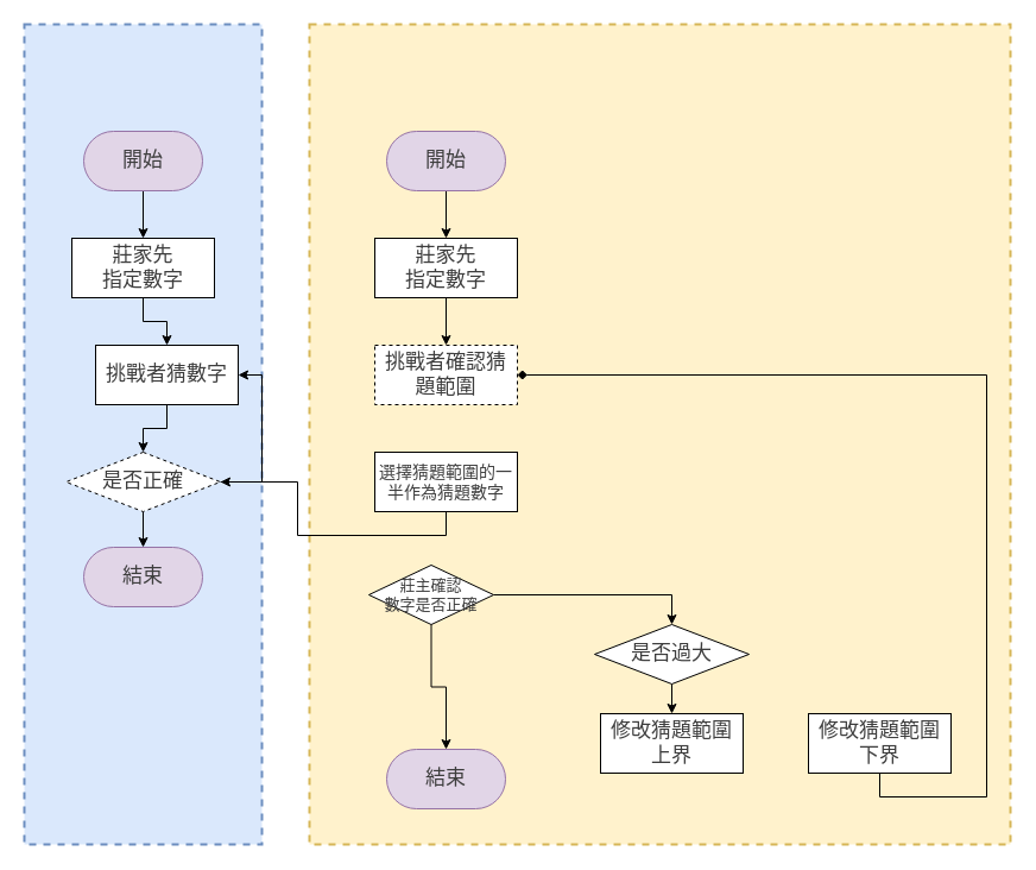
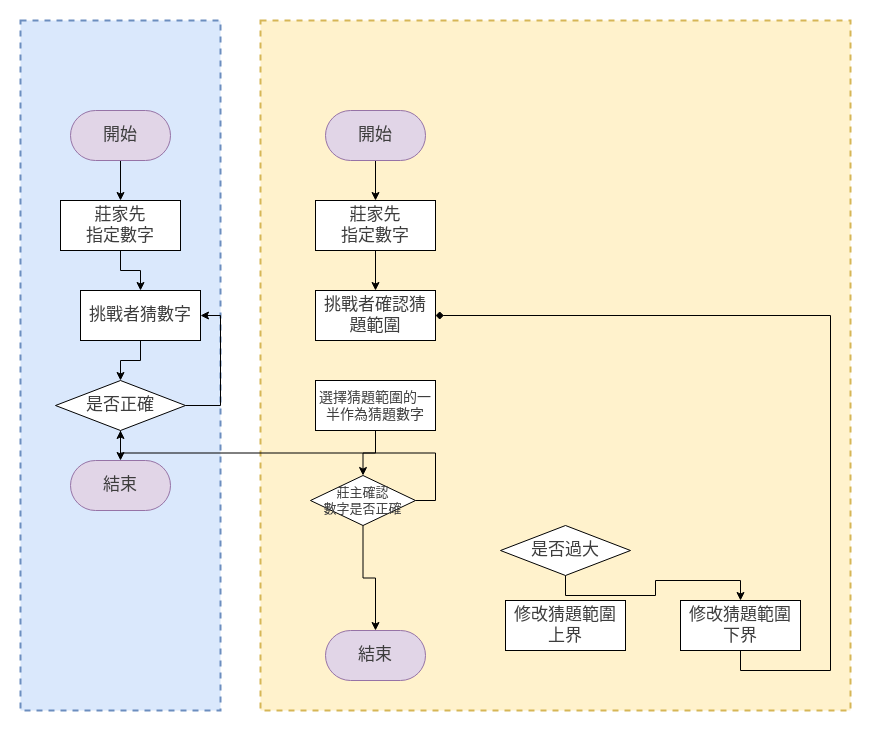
- <mxCell id="22" value="挑戰者確認猜題範圍" style="rounded=0;whiteSpace=wrap;html=1;fontSize=17;fontColor=#3D3D3D;dashed=1;" vertex="1" parent="1"><mxGeometry x="315" y="290" width="120" height="50" as="geometry" /></mxCell>
+ <mxCell id="22" value="挑戰者確認猜題範圍" style="rounded=0;whiteSpace=wrap;html=1;fontSize=17;fontColor=#3D3D3D;" vertex="1" parent="1"><mxGeometry x="315" y="290" width="120" height="50" as="geometry" /></mxCell>
- <mxCell id="11" value="是否正確" style="rhombus;whiteSpace=wrap;html=1;fontSize=17;fontColor=#3D3D3D;dashed=1;" vertex="1" parent="1"><mxGeometry x="55" y="380" width="130" height="50" as="geometry" /></mxCell>
+ <mxCell id="11" value="是否正確" style="rhombus;whiteSpace=wrap;html=1;fontSize=17;fontColor=#3D3D3D;" vertex="1" parent="1"><mxGeometry x="55" y="380" width="130" height="50" as="geometry" /></mxCell>
- <mxCell id="28" style="edgeStyle=orthogonalEdgeStyle;rounded=0;orthogonalLoop=1;jettySize=auto;html=1;exitX=0.5;exitY=1;exitDx=0;exitDy=0;fontSize=14;fontColor=#3D3D3D;" edge="1" parent="1" source="29" target="11"><mxGeometry relative="1" as="geometry" /></mxCell>
+ <mxCell id="28" style="edgeStyle=orthogonalEdgeStyle;rounded=0;orthogonalLoop=1;jettySize=auto;html=1;exitX=0.5;exitY=1;exitDx=0;exitDy=0;entryX=0.5;entryY=0;entryDx=0;entryDy=0;fontSize=14;fontColor=#3D3D3D;" edge="1" parent="1" source="29" target="21"><mxGeometry relative="1" as="geometry" /></mxCell>
- <mxCell id="20" style="edgeStyle=orthogonalEdgeStyle;rounded=0;orthogonalLoop=1;jettySize=auto;html=1;exitX=1;exitY=0.5;exitDx=0;exitDy=0;entryX=0.5;entryY=0;entryDx=0;entryDy=0;fontSize=13;fontColor=#3D3D3D;" edge="1" parent="1" source="21" target="24"><mxGeometry relative="1" as="geometry" /></mxCell>
+ <mxCell id="20" style="edgeStyle=orthogonalEdgeStyle;rounded=0;orthogonalLoop=1;jettySize=auto;html=1;exitX=1;exitY=0.5;exitDx=0;exitDy=0;fontSize=13;fontColor=#3D3D3D;" edge="1" parent="1" source="21" target="11"><mxGeometry relative="1" as="geometry" /></mxCell>
- <mxCell id="23" style="edgeStyle=orthogonalEdgeStyle;rounded=0;orthogonalLoop=1;jettySize=auto;html=1;exitX=0.5;exitY=1;exitDx=0;exitDy=0;entryX=0.5;entryY=0;entryDx=0;entryDy=0;fontSize=13;fontColor=#3D3D3D;" edge="1" parent="1" source="24" target="25"><mxGeometry relative="1" as="geometry" /></mxCell>
+ <mxCell id="23" style="edgeStyle=orthogonalEdgeStyle;rounded=0;orthogonalLoop=1;jettySize=auto;html=1;exitX=0.5;exitY=1;exitDx=0;exitDy=0;fontSize=13;fontColor=#3D3D3D;" edge="1" parent="1" source="24" target="27"><mxGeometry relative="1" as="geometry" /></mxCell>
